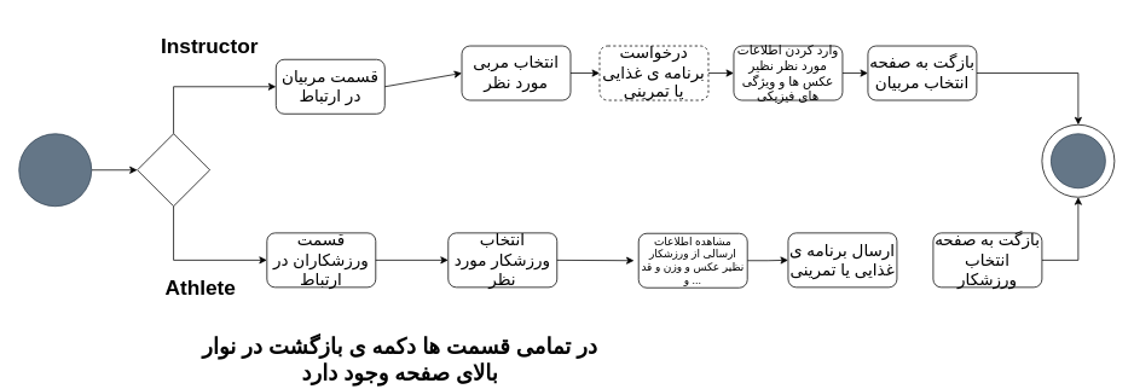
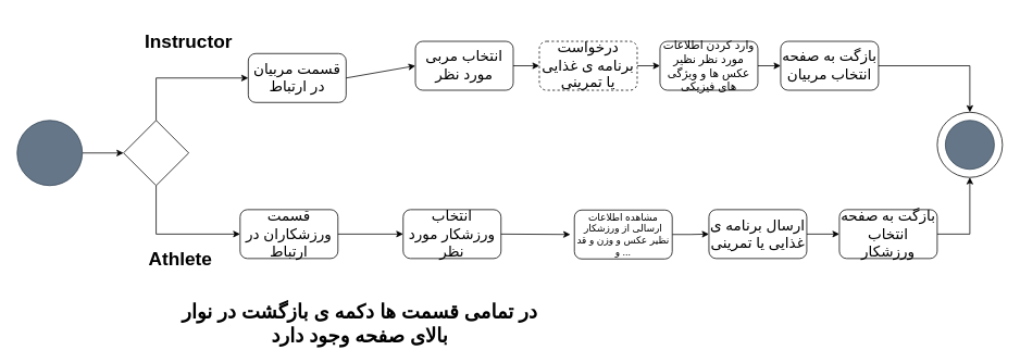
+ <mxCell id="12" style="edgeStyle=orthogonalEdgeStyle;rounded=0;orthogonalLoop=1;jettySize=auto;html=1;exitX=1;exitY=0.5;exitDx=0;exitDy=0;entryX=0;entryY=0.5;entryDx=0;entryDy=0;" edge="1" parent="1" source="13" target="16"><mxGeometry relative="1" as="geometry" /></mxCell>
